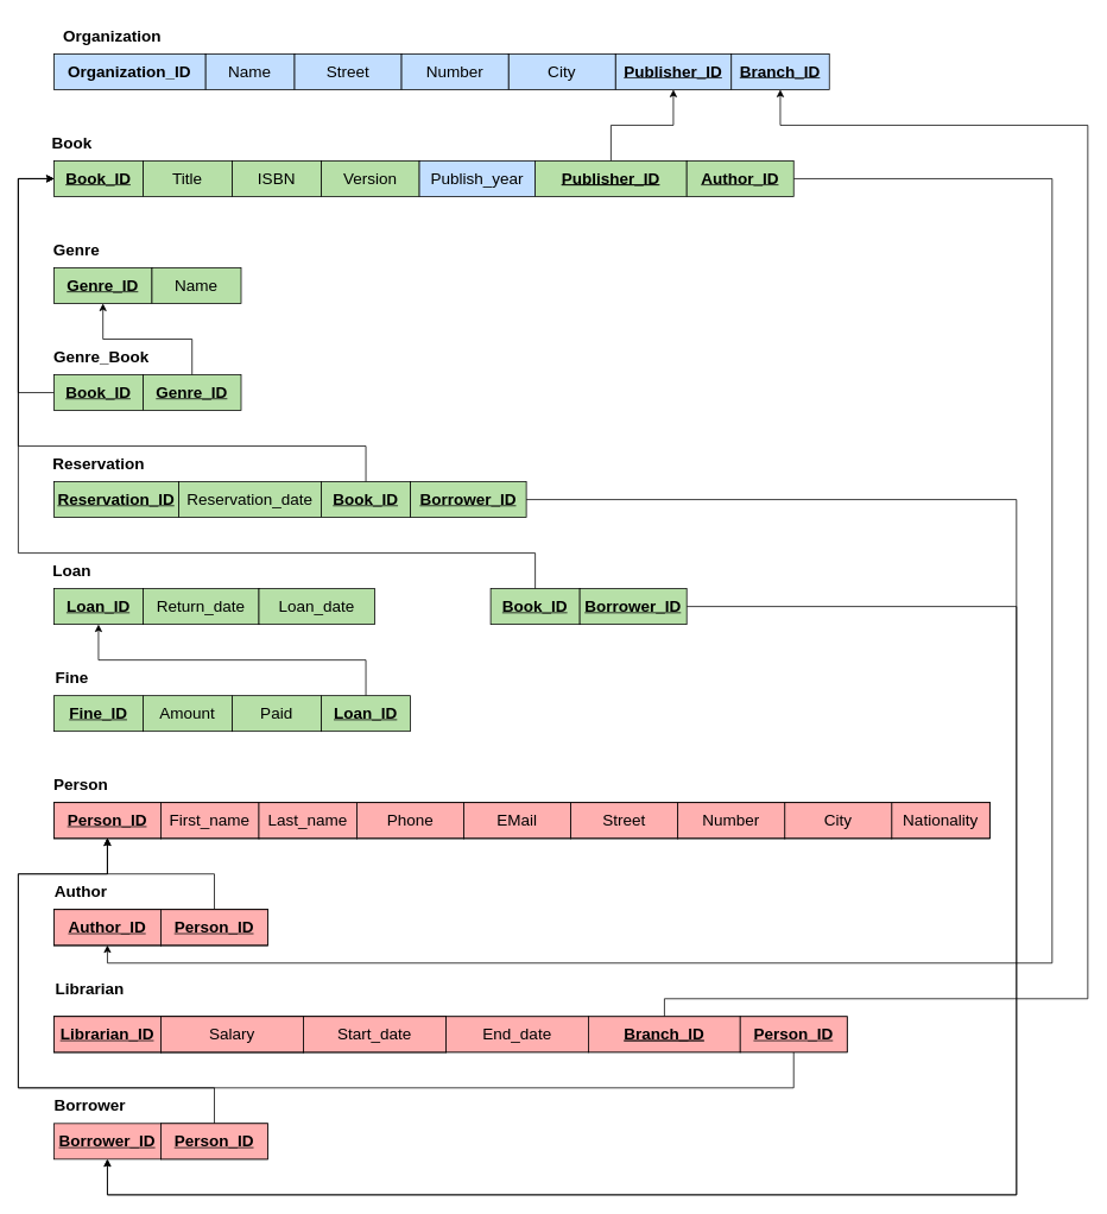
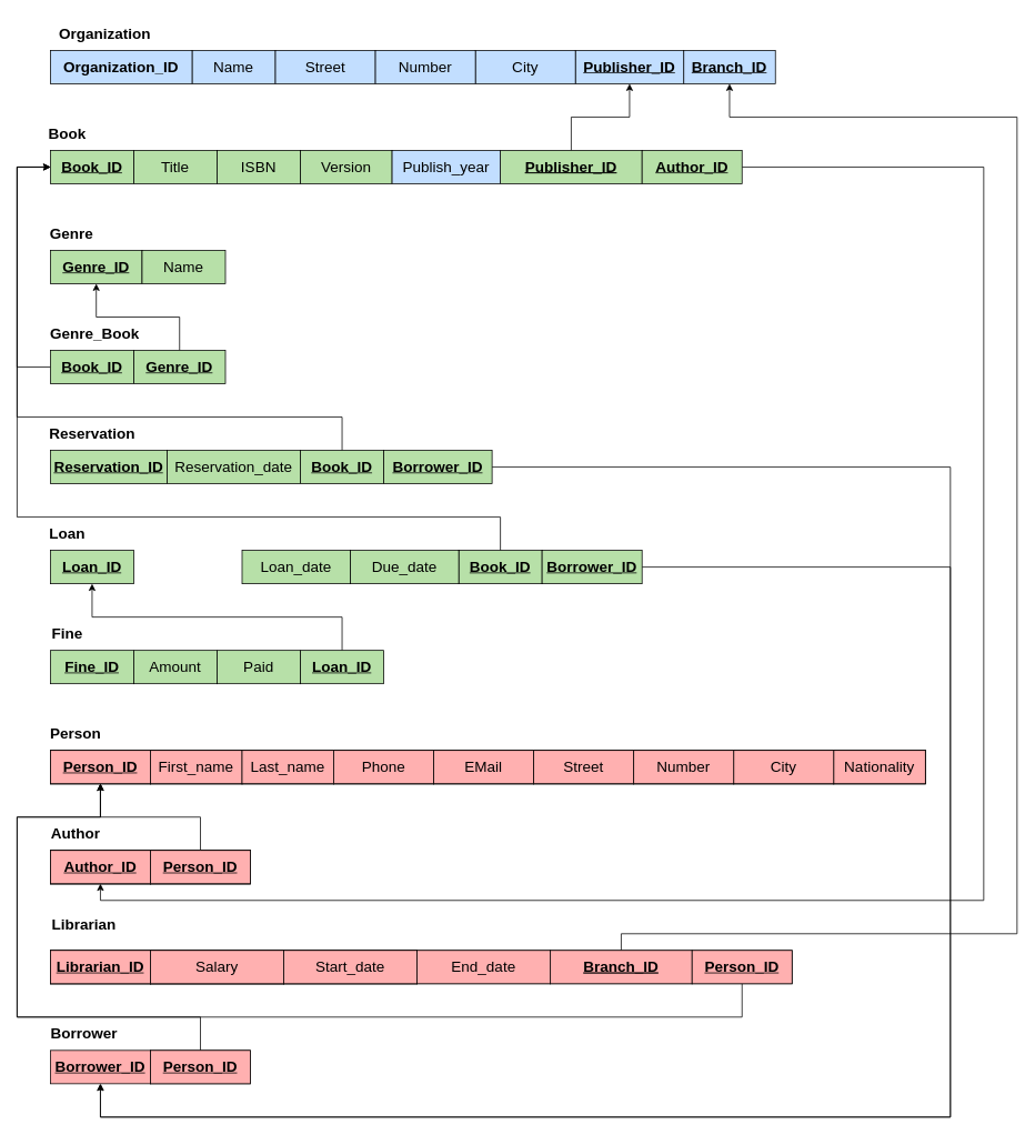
- <mxCell id="27" value="Return_date" style="whiteSpace=wrap;html=1;align=center;strokeColor=default;fontSize=18;fillColor=#B7E0A8;" parent="1" vertex="1"><mxGeometry x="160" y="660" width="130" height="40" as="geometry" /></mxCell>
+ <mxCell id="33" value="Due_date" style="whiteSpace=wrap;html=1;align=center;strokeColor=default;fontSize=18;fillColor=#B7E0A8;" parent="1" vertex="1"><mxGeometry x="420" y="660" width="130" height="40" as="geometry" /></mxCell>
